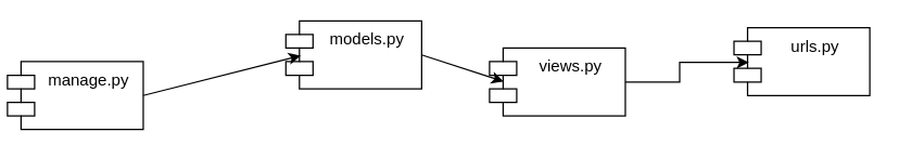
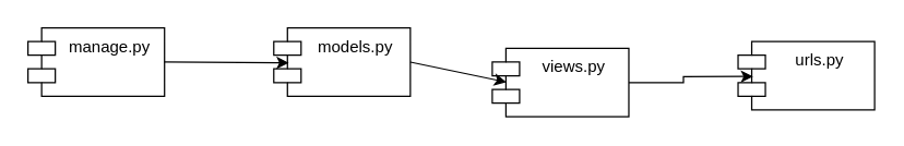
- <mxCell id="3" value="models.py" style="shape=module;align=left;spacingLeft=20;align=center;verticalAlign=top;whiteSpace=wrap;html=1;" vertex="1" parent="1"><mxGeometry x="210" y="15" width="100" height="50" as="geometry" /></mxCell>
+ <mxCell id="3" value="models.py" style="shape=module;align=left;spacingLeft=20;align=center;verticalAlign=top;whiteSpace=wrap;html=1;" vertex="1" parent="1"><mxGeometry x="200" y="20" width="100" height="50" as="geometry" /></mxCell>
- <mxCell id="7" value="&lt;div&gt;urls.py&lt;/div&gt;&lt;div&gt;&lt;br&gt;&lt;/div&gt;" style="shape=module;align=left;spacingLeft=20;align=center;verticalAlign=top;whiteSpace=wrap;html=1;" vertex="1" parent="1"><mxGeometry x="540" y="20" width="100" height="50" as="geometry" /></mxCell>
+ <mxCell id="7" value="&lt;div&gt;urls.py&lt;/div&gt;&lt;div&gt;&lt;br&gt;&lt;/div&gt;" style="shape=module;align=left;spacingLeft=20;align=center;verticalAlign=top;whiteSpace=wrap;html=1;" vertex="1" parent="1"><mxGeometry x="540" y="30" width="100" height="50" as="geometry" /></mxCell>
- <mxCell id="2" value="manage.py" style="shape=module;align=left;spacingLeft=20;align=center;verticalAlign=top;whiteSpace=wrap;html=1;" vertex="1" parent="1"><mxGeometry x="5" y="45" width="100" height="50" as="geometry" /></mxCell>
+ <mxCell id="2" value="manage.py" style="shape=module;align=left;spacingLeft=20;align=center;verticalAlign=top;whiteSpace=wrap;html=1;" vertex="1" parent="1"><mxGeometry x="20" y="20" width="100" height="50" as="geometry" /></mxCell>
